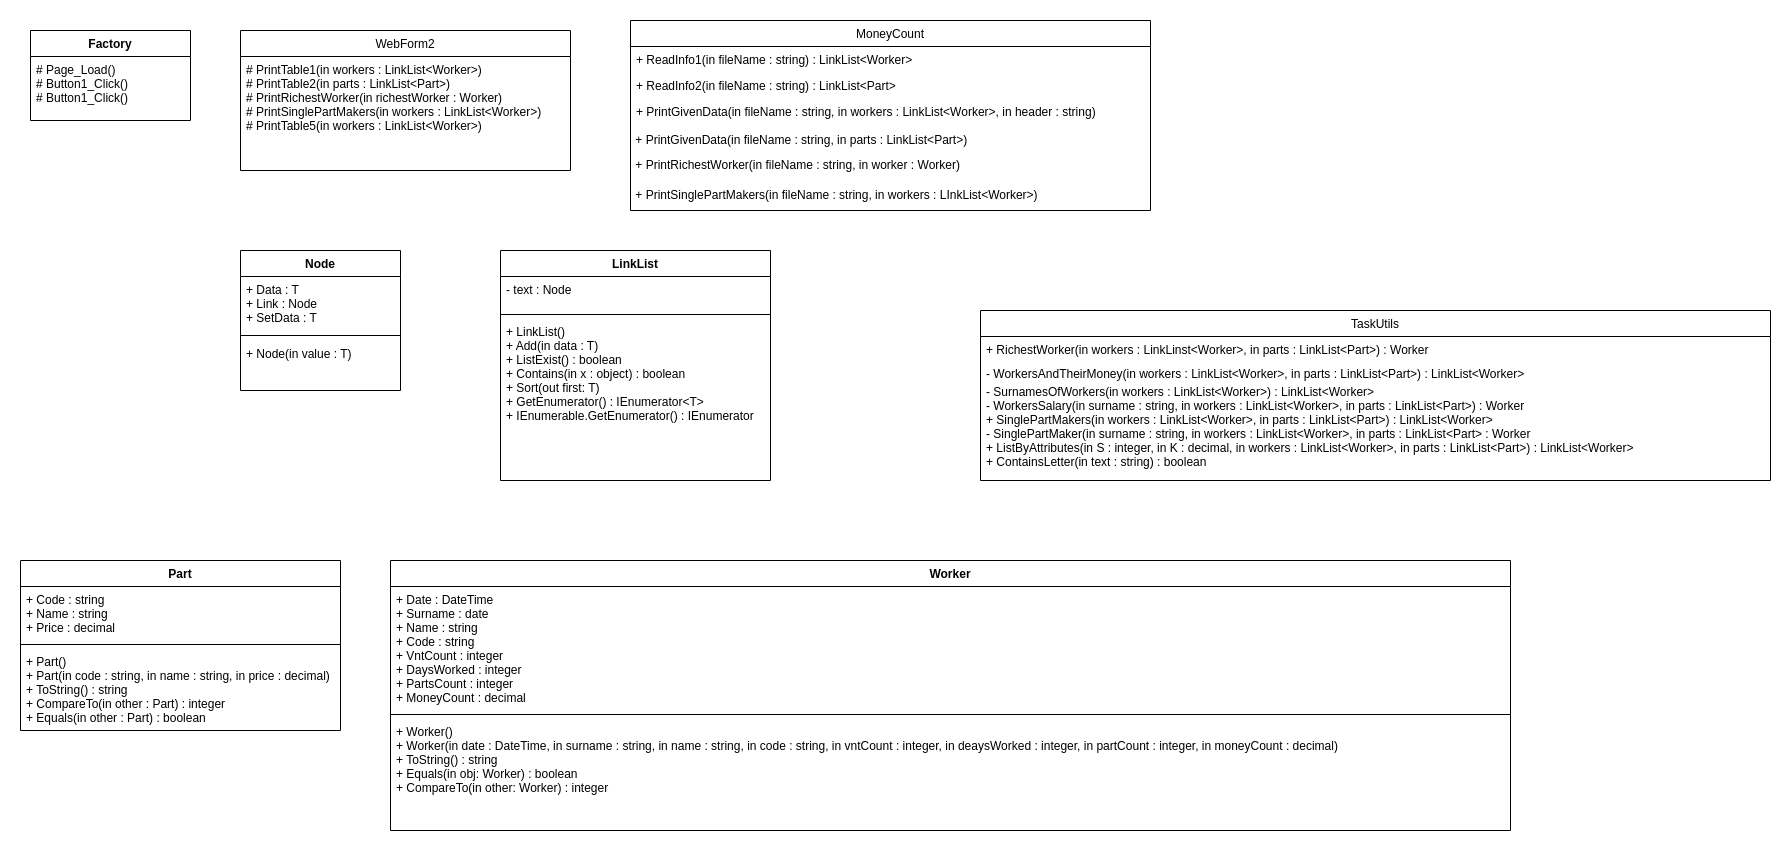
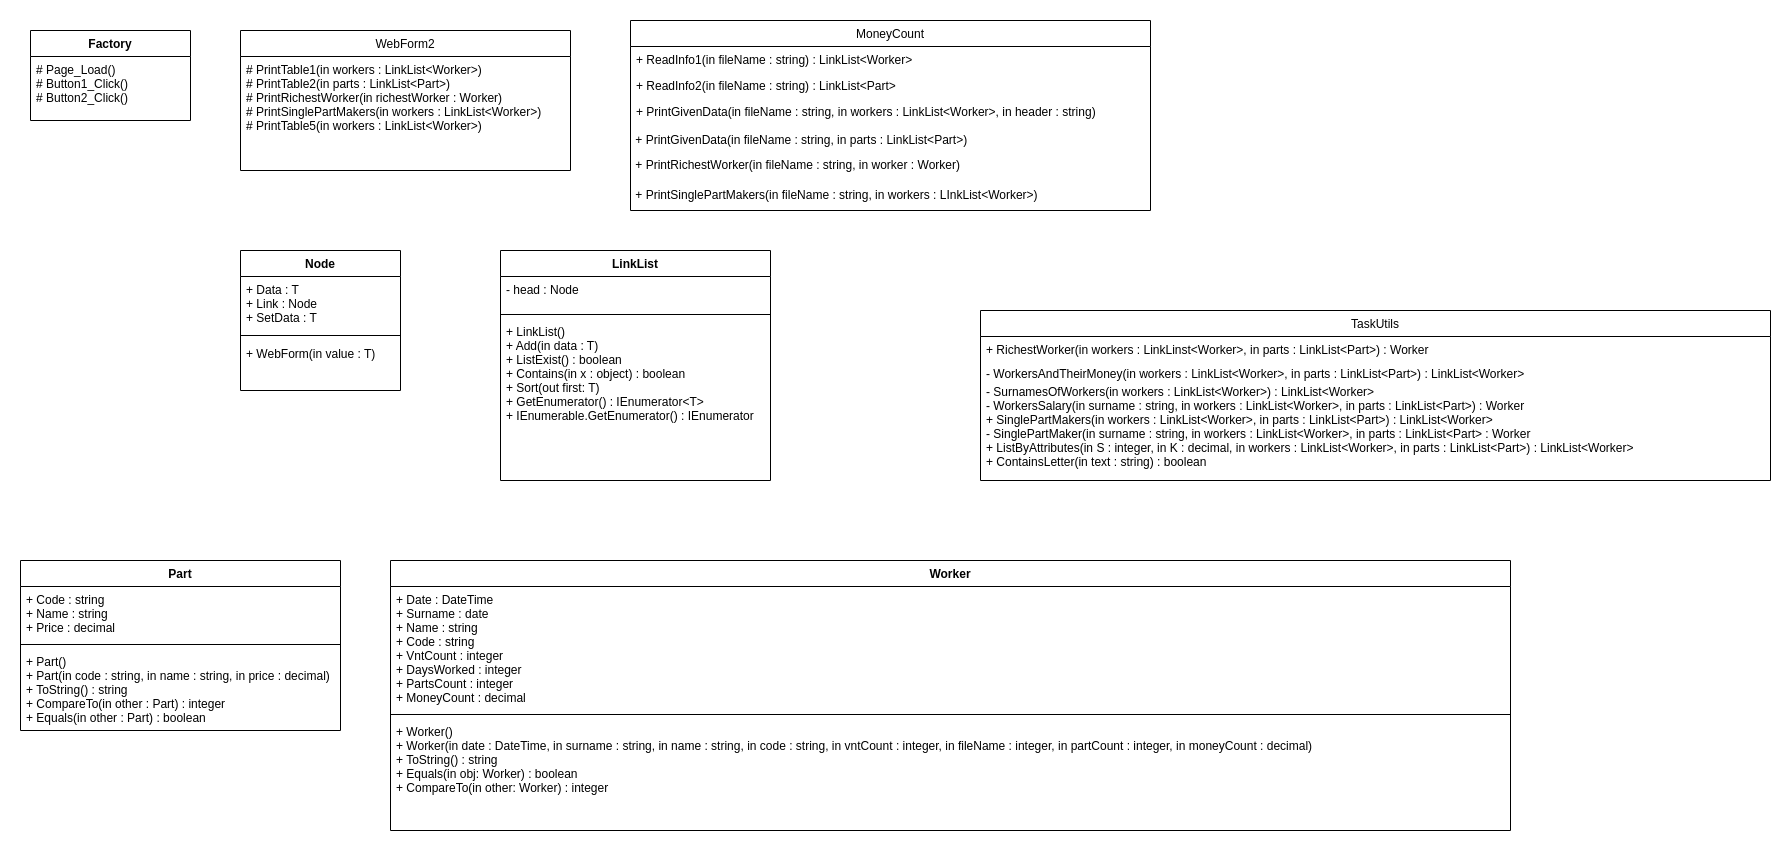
- <mxCell id="3" value="# Page_Load()&#10;# Button1_Click()&#10;# Button1_Click()" style="text;strokeColor=none;fillColor=none;align=left;verticalAlign=top;spacingLeft=4;spacingRight=4;overflow=hidden;rotatable=0;points=[[0,0.5],[1,0.5]];portConstraint=eastwest;" parent="2" vertex="1"><mxGeometry y="26" width="160" height="64" as="geometry" /></mxCell>
+ <mxCell id="3" value="# Page_Load()&#10;# Button1_Click()&#10;# Button2_Click()" style="text;strokeColor=none;fillColor=none;align=left;verticalAlign=top;spacingLeft=4;spacingRight=4;overflow=hidden;rotatable=0;points=[[0,0.5],[1,0.5]];portConstraint=eastwest;" parent="2" vertex="1"><mxGeometry y="26" width="160" height="64" as="geometry" /></mxCell>
- <mxCell id="16" value="- text : Node" style="text;strokeColor=none;fillColor=none;align=left;verticalAlign=top;spacingLeft=4;spacingRight=4;overflow=hidden;rotatable=0;points=[[0,0.5],[1,0.5]];portConstraint=eastwest;" parent="15" vertex="1"><mxGeometry y="26" width="270" height="34" as="geometry" /></mxCell>
+ <mxCell id="16" value="- head : Node" style="text;strokeColor=none;fillColor=none;align=left;verticalAlign=top;spacingLeft=4;spacingRight=4;overflow=hidden;rotatable=0;points=[[0,0.5],[1,0.5]];portConstraint=eastwest;" parent="15" vertex="1"><mxGeometry y="26" width="270" height="34" as="geometry" /></mxCell>
- <mxCell id="22" value="+ Node(in value : T) " style="text;strokeColor=none;fillColor=none;align=left;verticalAlign=top;spacingLeft=4;spacingRight=4;overflow=hidden;rotatable=0;points=[[0,0.5],[1,0.5]];portConstraint=eastwest;" parent="19" vertex="1"><mxGeometry y="90" width="160" height="50" as="geometry" /></mxCell>
+ <mxCell id="22" value="+ WebForm(in value : T) " style="text;strokeColor=none;fillColor=none;align=left;verticalAlign=top;spacingLeft=4;spacingRight=4;overflow=hidden;rotatable=0;points=[[0,0.5],[1,0.5]];portConstraint=eastwest;" parent="19" vertex="1"><mxGeometry y="90" width="160" height="50" as="geometry" /></mxCell>
- <mxCell id="32" value="+ Worker()&#10;+ Worker(in date : DateTime, in surname : string, in name : string, in code : string, in vntCount : integer, in deaysWorked : integer, in partCount : integer, in moneyCount : decimal)&#10;+ ToString() : string&#10;+ Equals(in obj: Worker) : boolean&#10;+ CompareTo(in other: Worker) : integer" style="text;strokeColor=none;fillColor=none;align=left;verticalAlign=top;spacingLeft=4;spacingRight=4;overflow=hidden;rotatable=0;points=[[0,0.5],[1,0.5]];portConstraint=eastwest;" parent="29" vertex="1"><mxGeometry y="158" width="1120" height="112" as="geometry" /></mxCell>
+ <mxCell id="32" value="+ Worker()&#10;+ Worker(in date : DateTime, in surname : string, in name : string, in code : string, in vntCount : integer, in fileName : integer, in partCount : integer, in moneyCount : decimal)&#10;+ ToString() : string&#10;+ Equals(in obj: Worker) : boolean&#10;+ CompareTo(in other: Worker) : integer" style="text;strokeColor=none;fillColor=none;align=left;verticalAlign=top;spacingLeft=4;spacingRight=4;overflow=hidden;rotatable=0;points=[[0,0.5],[1,0.5]];portConstraint=eastwest;" parent="29" vertex="1"><mxGeometry y="158" width="1120" height="112" as="geometry" /></mxCell>
